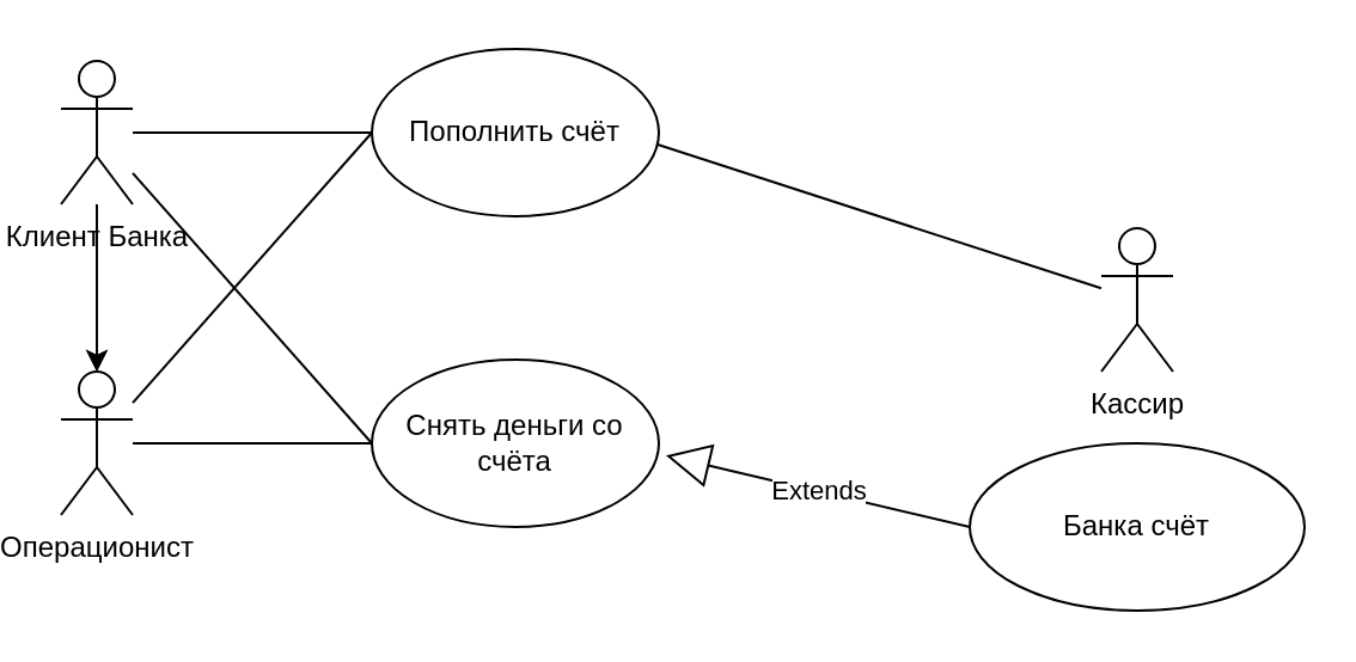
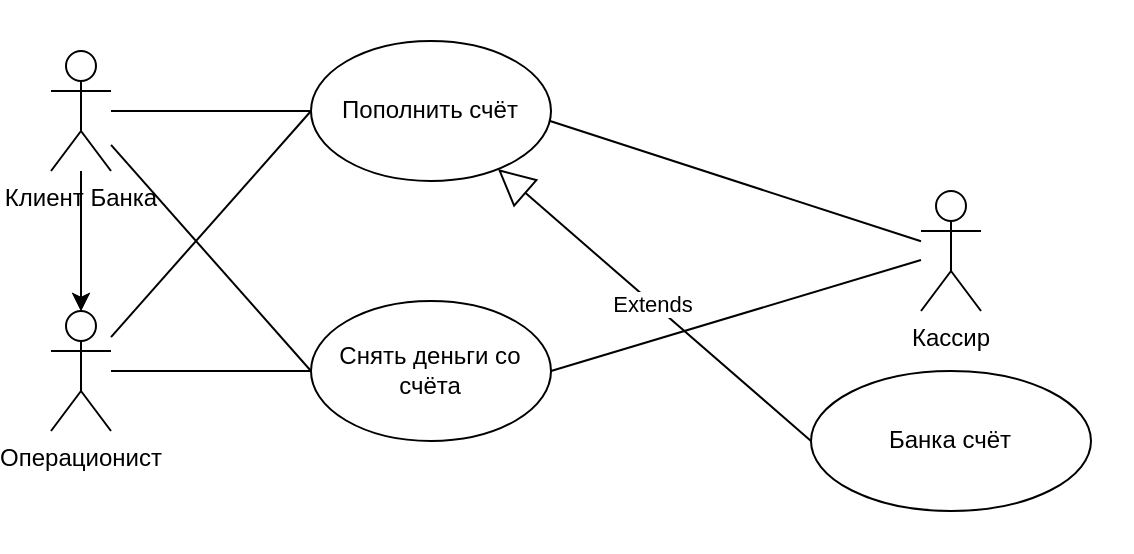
+ <mxCell id="13" value="" style="endArrow=none;html=1;rounded=0;entryX=1;entryY=0.5;entryDx=0;entryDy=0;" edge="1" parent="1" source="12" target="11"><mxGeometry width="50" height="50" relative="1" as="geometry"><mxPoint x="270" y="135" as="sourcePoint" /><mxPoint x="320" y="85" as="targetPoint" /></mxGeometry></mxCell>
- <mxCell id="16" value="Extends" style="endArrow=block;endSize=16;endFill=0;html=1;rounded=0;exitX=0;exitY=0.5;exitDx=0;exitDy=0;entryX=1.025;entryY=0.573;entryDx=0;entryDy=0;entryPerimeter=0;" edge="1" parent="1" source="15" target="11"><mxGeometry width="160" relative="1" as="geometry"><mxPoint x="220" y="105" as="sourcePoint" /><mxPoint x="380" y="105" as="targetPoint" /></mxGeometry></mxCell>
+ <mxCell id="16" value="Extends" style="endArrow=block;endSize=16;endFill=0;html=1;rounded=0;exitX=0;exitY=0.5;exitDx=0;exitDy=0;" edge="1" parent="1" source="15" target="10"><mxGeometry width="160" relative="1" as="geometry"><mxPoint x="220" y="105" as="sourcePoint" /><mxPoint x="380" y="105" as="targetPoint" /></mxGeometry></mxCell>
